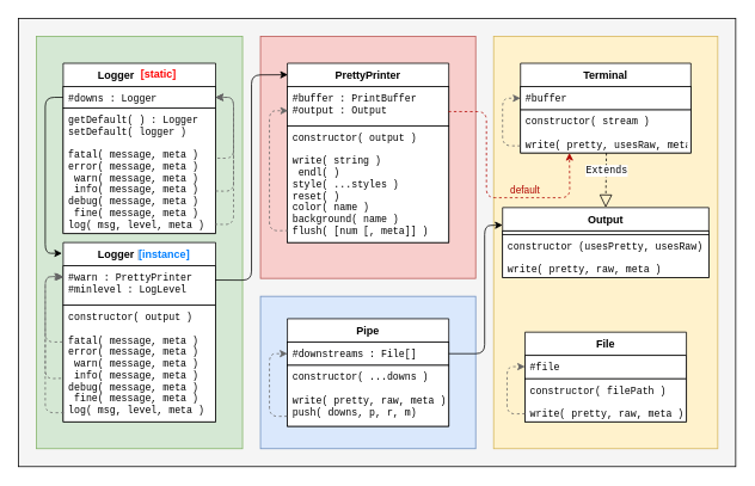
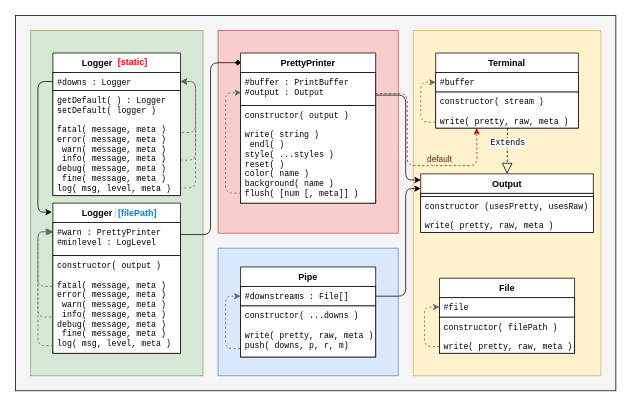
- <mxCell id="19" value="" style="endArrow=classic;html=1;fontFamily=Helvetica;fontSize=12;entryX=0.003;entryY=0.064;entryDx=0;entryDy=0;entryPerimeter=0;exitX=0.997;exitY=0.36;exitDx=0;exitDy=0;exitPerimeter=0;" parent="1" source="13" target="20" edge="1"><mxGeometry width="50" height="50" relative="1" as="geometry"><mxPoint x="250" y="280" as="sourcePoint" /><mxPoint x="300" y="230" as="targetPoint" /><Array as="points"><mxPoint x="280" y="312" /><mxPoint x="280" y="83" /></Array></mxGeometry></mxCell>
+ <mxCell id="19" value="" style="endArrow=diamond;html=1;fontFamily=Helvetica;fontSize=12;entryX=0.003;entryY=0.064;entryDx=0;entryDy=0;entryPerimeter=0;exitX=0.997;exitY=0.36;exitDx=0;exitDy=0;exitPerimeter=0;" parent="1" source="13" target="20" edge="1"><mxGeometry width="50" height="50" relative="1" as="geometry"><mxPoint x="250" y="280" as="sourcePoint" /><mxPoint x="300" y="230" as="targetPoint" /><Array as="points"><mxPoint x="280" y="312" /><mxPoint x="280" y="83" /></Array></mxGeometry></mxCell>
- <mxCell id="37" value="constructor( stream )&#10;&#10;write( pretty, usesRaw, meta )" style="text;align=left;verticalAlign=top;spacingLeft=4;spacingRight=4;overflow=hidden;rotatable=0;points=[[0,0.5],[1,0.5]];portConstraint=eastwest;fillColor=#ffffff;strokeColor=#000000;fontFamily=Courier New;fontSize=11;" parent="35" vertex="1"><mxGeometry y="52" width="190" height="48" as="geometry" /></mxCell>
+ <mxCell id="37" value="constructor( stream )&#10;&#10;write( pretty, raw, meta )" style="text;align=left;verticalAlign=top;spacingLeft=4;spacingRight=4;overflow=hidden;rotatable=0;points=[[0,0.5],[1,0.5]];portConstraint=eastwest;fillColor=#ffffff;strokeColor=#000000;fontFamily=Courier New;fontSize=11;" parent="35" vertex="1"><mxGeometry y="52" width="190" height="48" as="geometry" /></mxCell>
+ <mxCell id="40" value="" style="endArrow=classic;html=1;fontFamily=Courier New;fontSize=11;exitX=1;exitY=0.684;exitDx=0;exitDy=0;entryX=0.001;entryY=0.105;entryDx=0;entryDy=0;entryPerimeter=0;exitPerimeter=0;" parent="1" source="21" target="29" edge="1"><mxGeometry width="50" height="50" relative="1" as="geometry"><mxPoint x="930" y="300" as="sourcePoint" /><mxPoint x="940" y="400" as="targetPoint" /><Array as="points"><mxPoint x="540" y="126" /><mxPoint x="540" y="239" /></Array></mxGeometry></mxCell>
- <mxCell id="44" value="[instance]" style="text;html=1;strokeColor=none;align=center;verticalAlign=middle;whiteSpace=wrap;rounded=0;labelBackgroundColor=none;fontColor=#007FFF;fillColor=#ffffff;fontStyle=1" parent="1" vertex="1"><mxGeometry x="153" y="273" width="60" height="20" as="geometry" /></mxCell>
+ <mxCell id="44" value="[filePath]" style="text;html=1;strokeColor=none;align=center;verticalAlign=middle;whiteSpace=wrap;rounded=0;labelBackgroundColor=none;fontColor=#007FFF;fillColor=#ffffff;fontStyle=1" parent="1" vertex="1"><mxGeometry x="153" y="273" width="60" height="20" as="geometry" /></mxCell>
